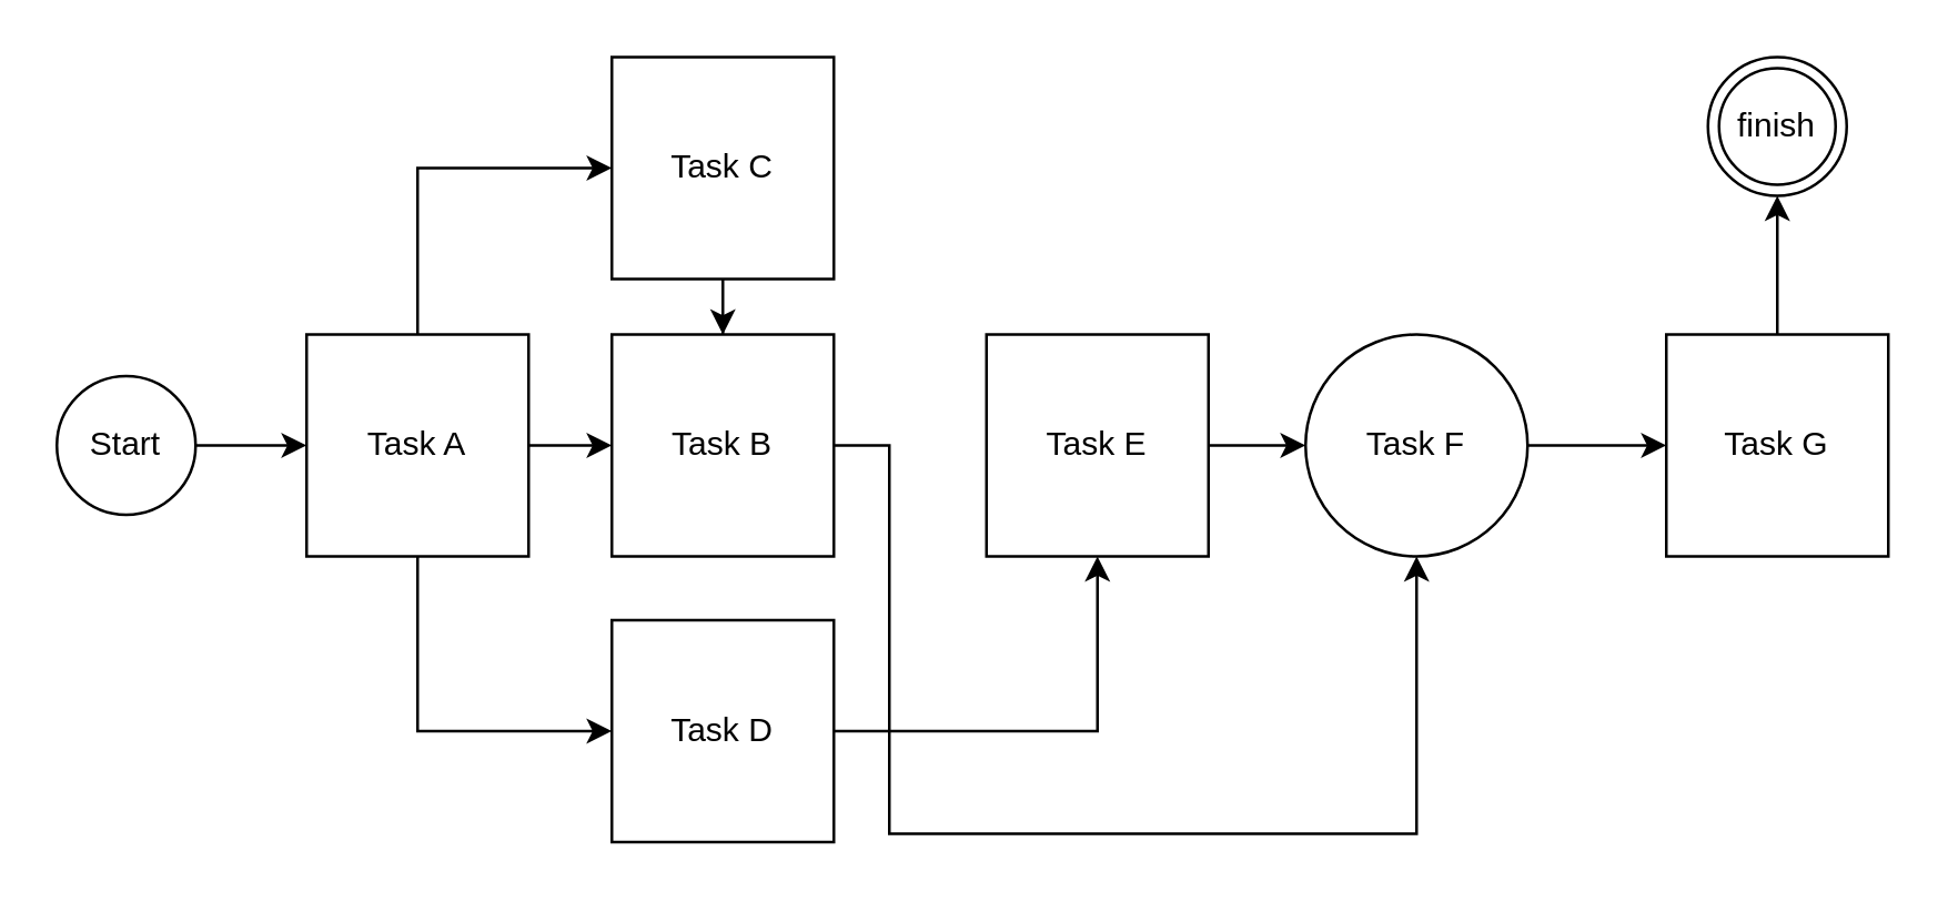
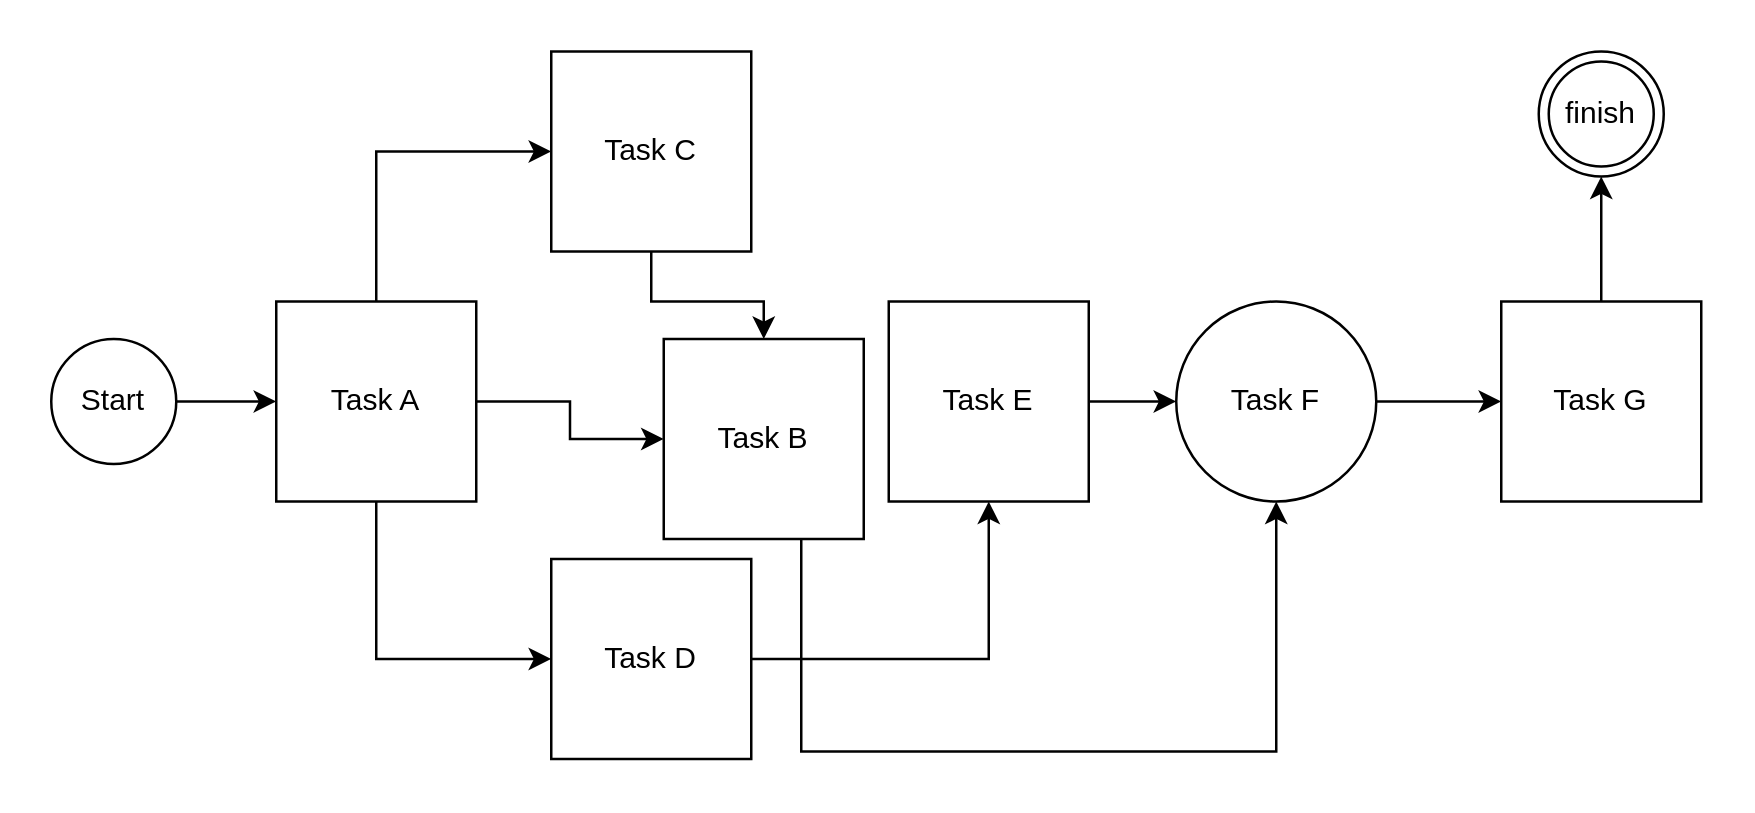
- <mxCell id="10" value="Task B" style="whiteSpace=wrap;html=1;aspect=fixed;" vertex="1" parent="1"><mxGeometry x="220" y="120" width="80" height="80" as="geometry" /></mxCell>
+ <mxCell id="10" value="Task B" style="whiteSpace=wrap;html=1;aspect=fixed;" vertex="1" parent="1"><mxGeometry x="265" y="135" width="80" height="80" as="geometry" /></mxCell>
